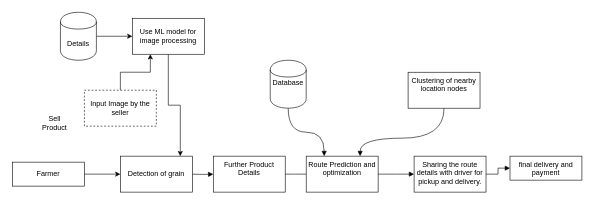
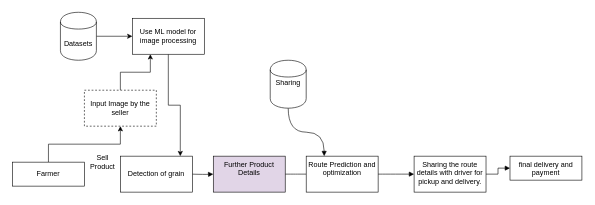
- <mxCell id="23" value="Details" style="shape=cylinder;whiteSpace=wrap;html=1;boundedLbl=1;backgroundOutline=1;rounded=0;" parent="1" vertex="1"><mxGeometry x="100" y="20" width="60" height="80" as="geometry" /></mxCell>
+ <mxCell id="23" value="Datasets" style="shape=cylinder;whiteSpace=wrap;html=1;boundedLbl=1;backgroundOutline=1;rounded=0;" parent="1" vertex="1"><mxGeometry x="100" y="20" width="60" height="80" as="geometry" /></mxCell>
- <mxCell id="8" value="Database" style="shape=cylinder;whiteSpace=wrap;html=1;boundedLbl=1;backgroundOutline=1;verticalAlign=top;" parent="1" vertex="1"><mxGeometry x="450" y="100" width="60" height="80" as="geometry" /></mxCell>
+ <mxCell id="8" value="Sharing" style="shape=cylinder;whiteSpace=wrap;html=1;boundedLbl=1;backgroundOutline=1;verticalAlign=top;" parent="1" vertex="1"><mxGeometry x="450" y="100" width="60" height="80" as="geometry" /></mxCell>
- <mxCell id="9" value="Clustering of nearby location nodes" style="whiteSpace=wrap;html=1;verticalAlign=top;" parent="1" vertex="1"><mxGeometry x="680" y="120" width="120" height="60" as="geometry" /></mxCell>
- <mxCell id="17" value="Sell &lt;br&gt;Product" style="text;html=1;align=center;verticalAlign=middle;resizable=0;points=[];autosize=1;" parent="1" vertex="1"><mxGeometry x="60" y="190" width="60" height="30" as="geometry" /></mxCell>
+ <mxCell id="17" value="Sell &lt;br&gt;Product" style="text;html=1;align=center;verticalAlign=middle;resizable=0;points=[];autosize=1;" parent="1" vertex="1"><mxGeometry x="140" y="255" width="60" height="30" as="geometry" /></mxCell>
- <mxCell id="6" value="" style="edgeStyle=orthogonalEdgeStyle;curved=1;rounded=0;orthogonalLoop=1;jettySize=auto;html=1;startArrow=none;startFill=0;endArrow=block;endFill=1;" parent="1" source="9" target="7" edge="1"><mxGeometry relative="1" as="geometry"><Array as="points"><mxPoint x="740" y="230" /><mxPoint x="600" y="230" /></Array></mxGeometry></mxCell>
- <mxCell id="14" value="" style="edgeStyle=orthogonalEdgeStyle;rounded=0;orthogonalLoop=1;jettySize=auto;html=1;" parent="1" source="15" target="16" edge="1"><mxGeometry relative="1" as="geometry" /></mxCell>
+ <mxCell id="14" value="" style="edgeStyle=orthogonalEdgeStyle;rounded=0;orthogonalLoop=1;jettySize=auto;html=1;" parent="1" source="15" target="19" edge="1"><mxGeometry relative="1" as="geometry" /></mxCell>
- <mxCell id="4" value="Further Product Details" style="whiteSpace=wrap;html=1;verticalAlign=top;" parent="1" vertex="1"><mxGeometry x="355" y="260" width="120" height="60" as="geometry" /></mxCell>
+ <mxCell id="4" value="Further Product Details" style="whiteSpace=wrap;html=1;verticalAlign=top;fillColor=#e1d5e7;" parent="1" vertex="1"><mxGeometry x="355" y="260" width="120" height="60" as="geometry" /></mxCell>
